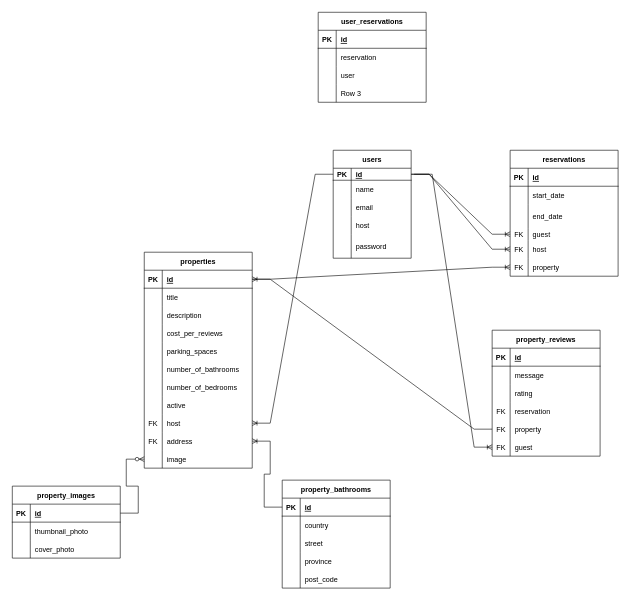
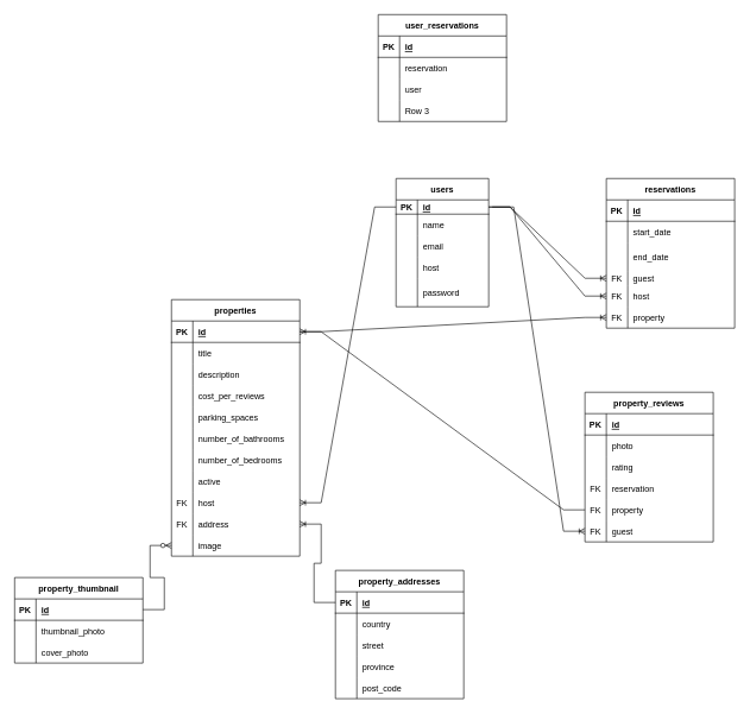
- <mxCell id="77" value="message" style="shape=partialRectangle;connectable=0;fillColor=none;top=0;left=0;bottom=0;right=0;align=left;spacingLeft=6;overflow=hidden;" vertex="1" parent="75"><mxGeometry x="30" width="150" height="30" as="geometry"><mxRectangle width="150" height="30" as="alternateBounds" /></mxGeometry></mxCell>
+ <mxCell id="77" value="photo" style="shape=partialRectangle;connectable=0;fillColor=none;top=0;left=0;bottom=0;right=0;align=left;spacingLeft=6;overflow=hidden;" vertex="1" parent="75"><mxGeometry x="30" width="150" height="30" as="geometry"><mxRectangle width="150" height="30" as="alternateBounds" /></mxGeometry></mxCell>
- <mxCell id="100" value="property_bathrooms" style="shape=table;startSize=30;container=1;collapsible=1;childLayout=tableLayout;fixedRows=1;rowLines=0;fontStyle=1;align=center;resizeLast=1;sketch=0;" vertex="1" parent="1"><mxGeometry x="470" y="800" width="180" height="180" as="geometry" /></mxCell>
+ <mxCell id="100" value="property_addresses" style="shape=table;startSize=30;container=1;collapsible=1;childLayout=tableLayout;fixedRows=1;rowLines=0;fontStyle=1;align=center;resizeLast=1;sketch=0;" vertex="1" parent="1"><mxGeometry x="470" y="800" width="180" height="180" as="geometry" /></mxCell>
- <mxCell id="90" value="property_images" style="shape=table;startSize=30;container=1;collapsible=1;childLayout=tableLayout;fixedRows=1;rowLines=0;fontStyle=1;align=center;resizeLast=1;sketch=0;" vertex="1" parent="1"><mxGeometry x="20" y="810" width="180" height="120" as="geometry" /></mxCell>
+ <mxCell id="90" value="property_thumbnail" style="shape=table;startSize=30;container=1;collapsible=1;childLayout=tableLayout;fixedRows=1;rowLines=0;fontStyle=1;align=center;resizeLast=1;sketch=0;" vertex="1" parent="1"><mxGeometry x="20" y="810" width="180" height="120" as="geometry" /></mxCell>
